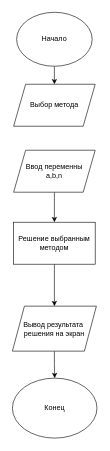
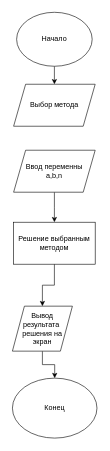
- <mxCell id="10" value="Вывод результата&amp;nbsp;&lt;br&gt;решения на экран" style="shape=parallelogram;perimeter=parallelogramPerimeter;whiteSpace=wrap;html=1;fixedSize=1;" vertex="1" parent="1"><mxGeometry x="20" y="510" width="140" height="75" as="geometry" /></mxCell>
+ <mxCell id="10" value="Вывод результата&amp;nbsp;&lt;br&gt;решения на экран" style="shape=parallelogram;perimeter=parallelogramPerimeter;whiteSpace=wrap;html=1;fixedSize=1;" vertex="1" parent="1"><mxGeometry x="20" y="510" width="100" height="75" as="geometry" /></mxCell>
